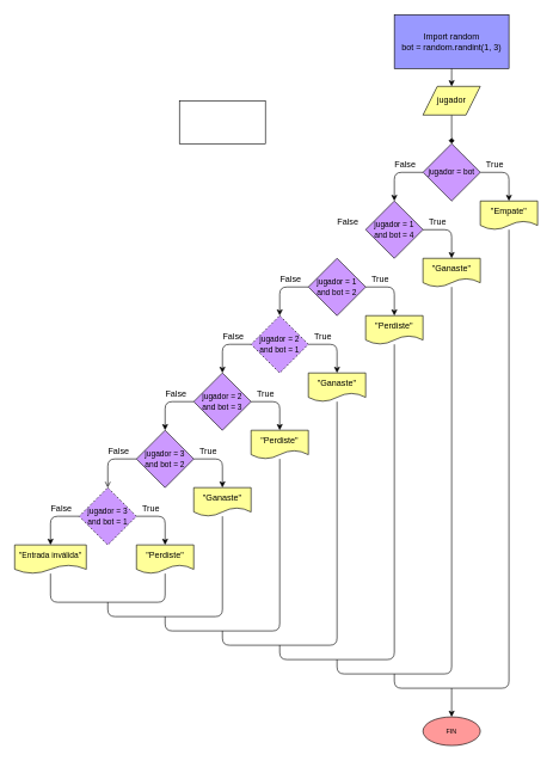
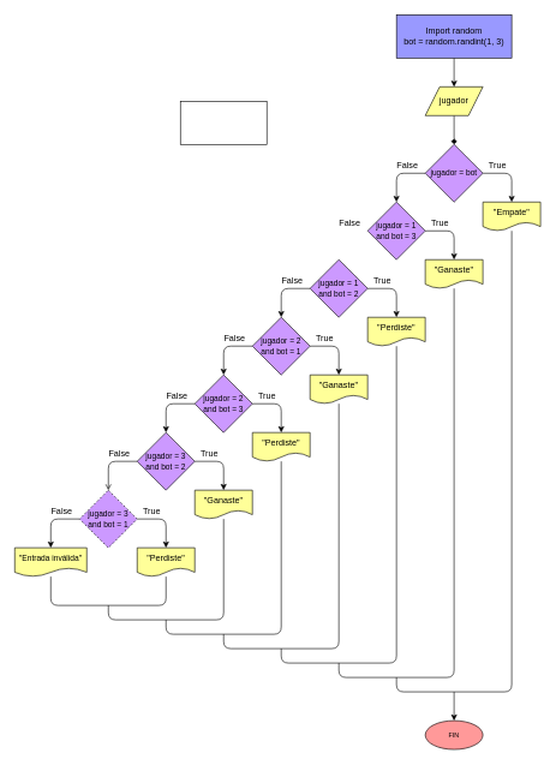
- <mxCell id="3" value="Import random&lt;br&gt;bot = random.randint(1, 3)" style="whiteSpace=wrap;html=1;fillColor=#9999FF;fontColor=#000000;strokeColor=#000000;" parent="1" vertex="1"><mxGeometry x="550" y="20" width="160" height="75" as="geometry" /></mxCell>
+ <mxCell id="3" value="Import random&lt;br&gt;bot = random.randint(1, 3)" style="whiteSpace=wrap;html=1;fillColor=#9999FF;fontColor=#000000;strokeColor=#000000;" parent="1" vertex="1"><mxGeometry x="550" y="20" width="160" height="60" as="geometry" /></mxCell>
- <mxCell id="10" value="&lt;font style=&quot;font-size: 11px&quot;&gt;jugador = 1&lt;br&gt;and bot = 4&lt;/font&gt;" style="rhombus;whiteSpace=wrap;html=1;fillColor=#CC99FF;fontColor=#000000;strokeColor=#000000;" parent="1" vertex="1"><mxGeometry x="510" y="280" width="80" height="80" as="geometry" /></mxCell>
+ <mxCell id="10" value="&lt;font style=&quot;font-size: 11px&quot;&gt;jugador = 1&lt;br&gt;and bot = 3&lt;/font&gt;" style="rhombus;whiteSpace=wrap;html=1;fillColor=#CC99FF;fontColor=#000000;strokeColor=#000000;" parent="1" vertex="1"><mxGeometry x="510" y="280" width="80" height="80" as="geometry" /></mxCell>
- <mxCell id="18" value="&lt;font style=&quot;font-size: 11px&quot;&gt;jugador = 2&lt;br&gt;and bot = 1&lt;/font&gt;" style="rhombus;whiteSpace=wrap;html=1;fillColor=#CC99FF;fontColor=#000000;strokeColor=#000000;dashed=1;" parent="1" vertex="1"><mxGeometry x="350" y="440" width="80" height="80" as="geometry" /></mxCell>
+ <mxCell id="18" value="&lt;font style=&quot;font-size: 11px&quot;&gt;jugador = 2&lt;br&gt;and bot = 1&lt;/font&gt;" style="rhombus;whiteSpace=wrap;html=1;fillColor=#CC99FF;fontColor=#000000;strokeColor=#000000;" parent="1" vertex="1"><mxGeometry x="350" y="440" width="80" height="80" as="geometry" /></mxCell>
